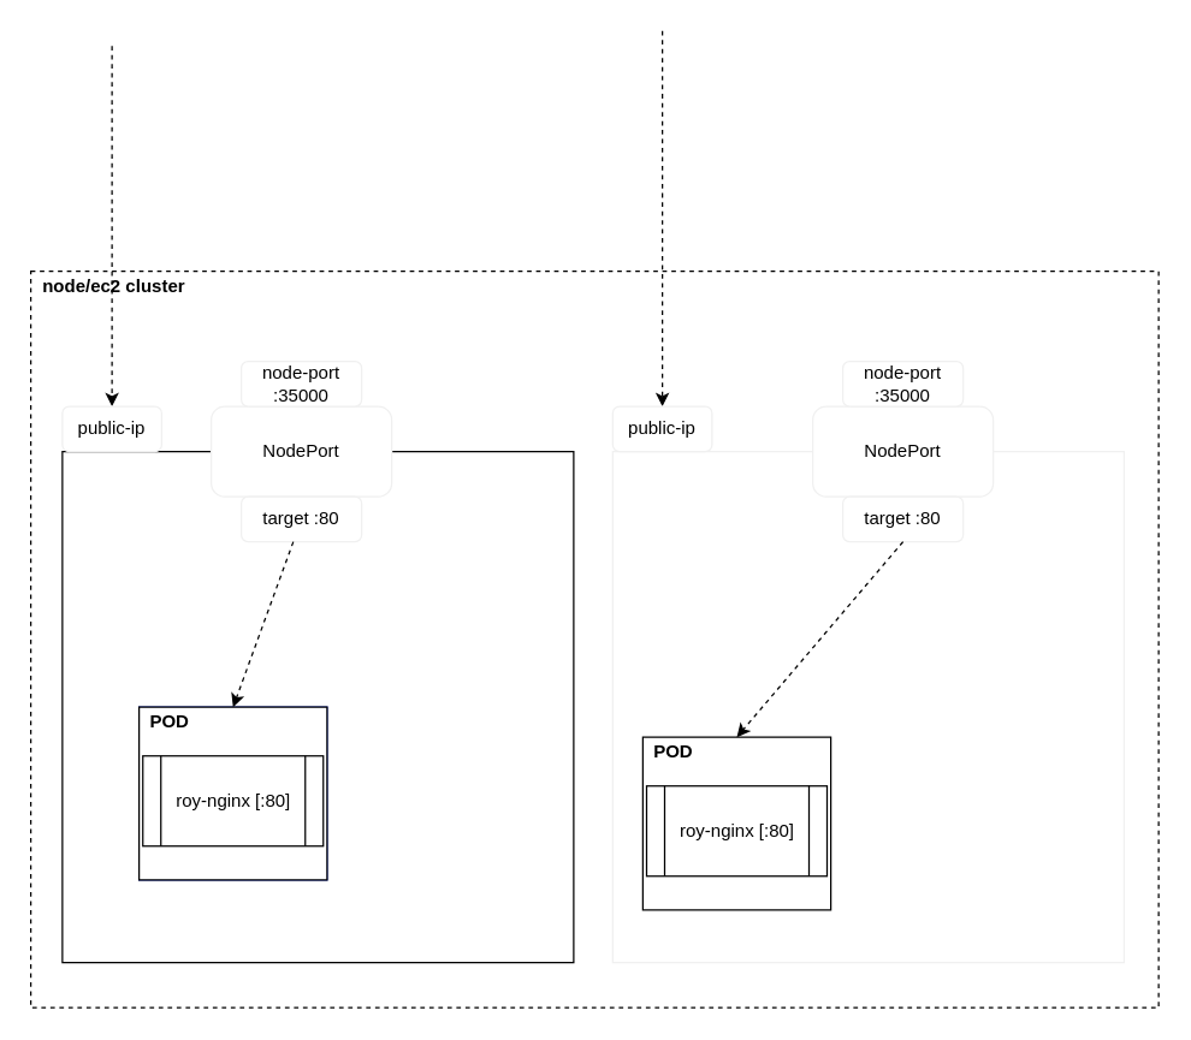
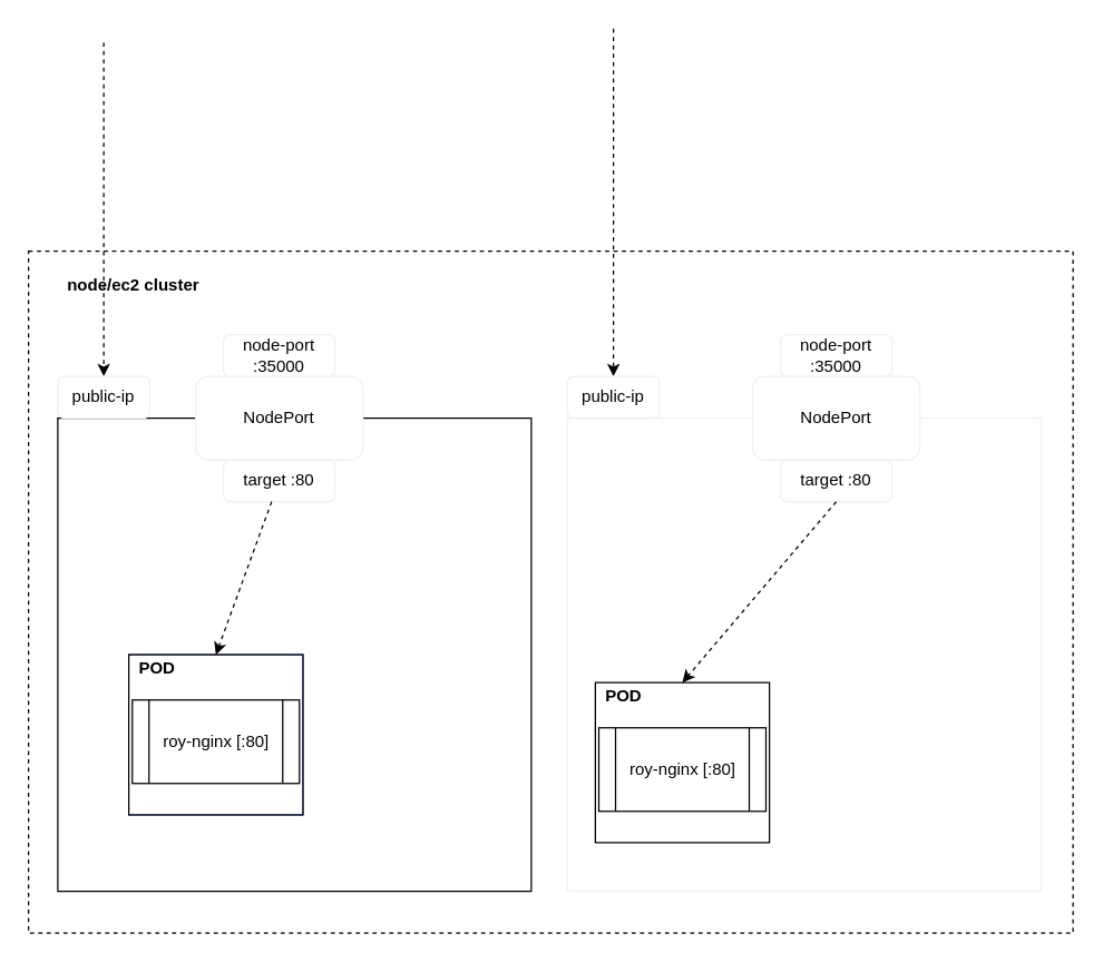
- <mxCell id="25" value="&lt;b&gt;node/ec2 cluster&lt;/b&gt;" style="text;html=1;align=center;verticalAlign=middle;resizable=0;points=[];autosize=1;" vertex="1" parent="1"><mxGeometry x="20" y="180" width="110" height="20" as="geometry" /></mxCell>
+ <mxCell id="25" value="&lt;b&gt;node/ec2 cluster&lt;/b&gt;" style="text;html=1;align=center;verticalAlign=middle;resizable=0;points=[];autosize=1;" vertex="1" parent="1"><mxGeometry x="40" y="195" width="110" height="20" as="geometry" /></mxCell>
